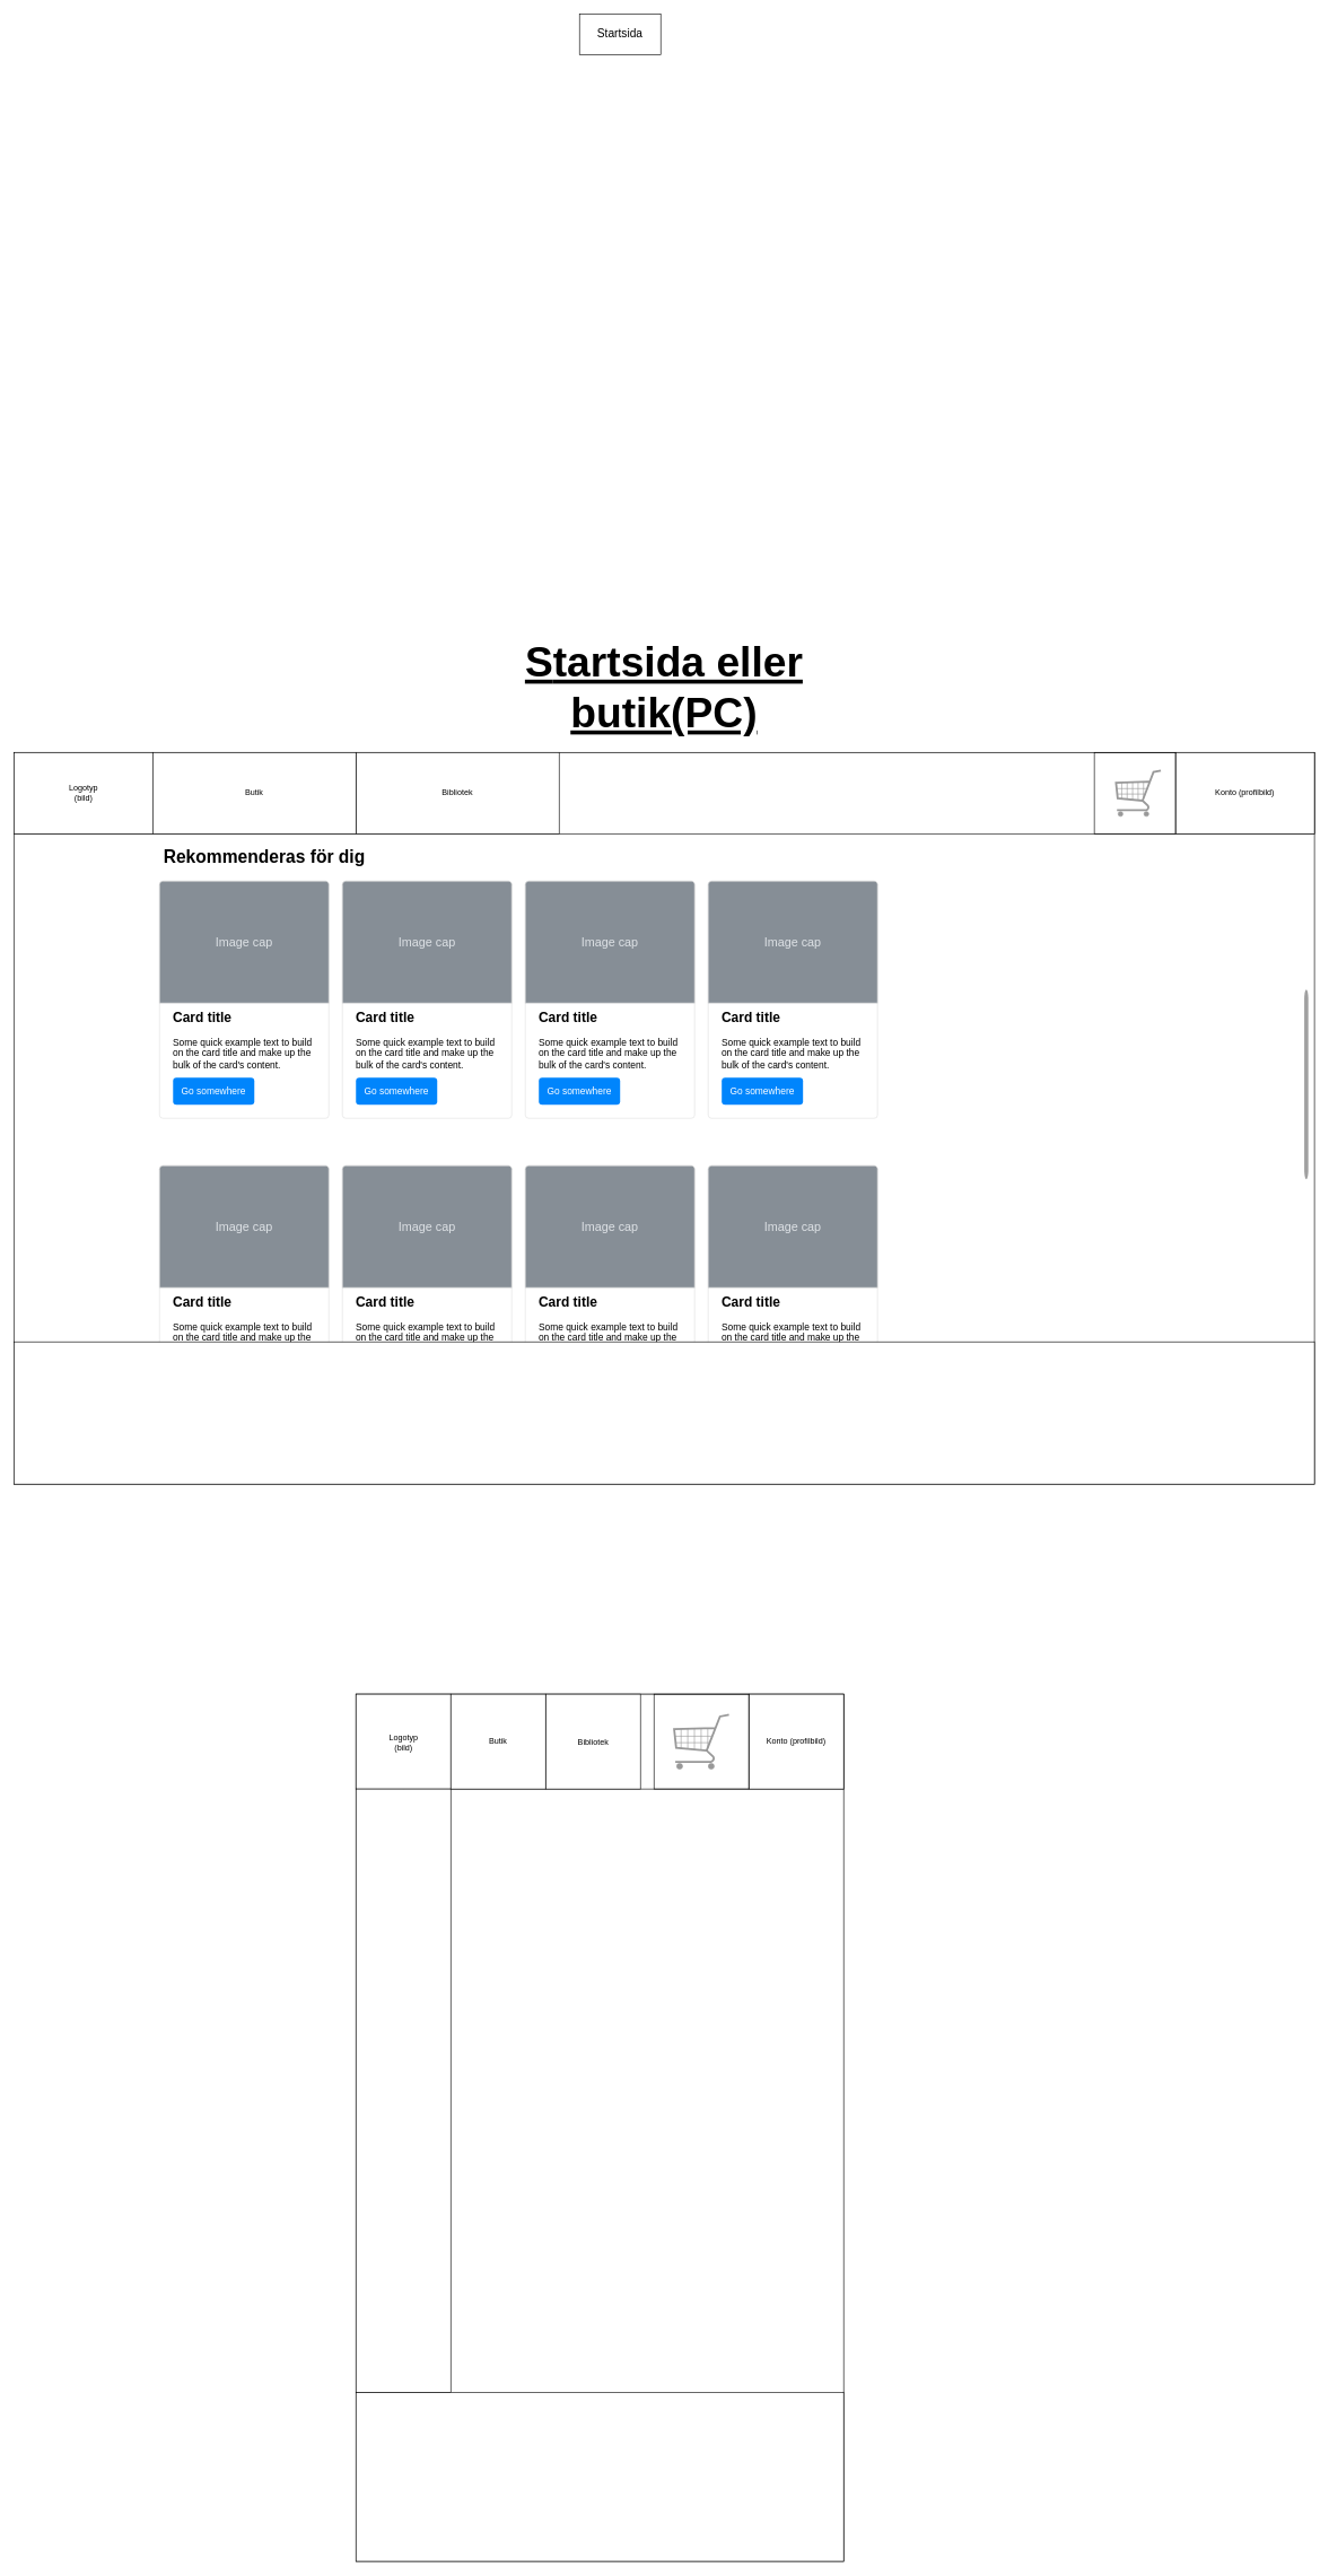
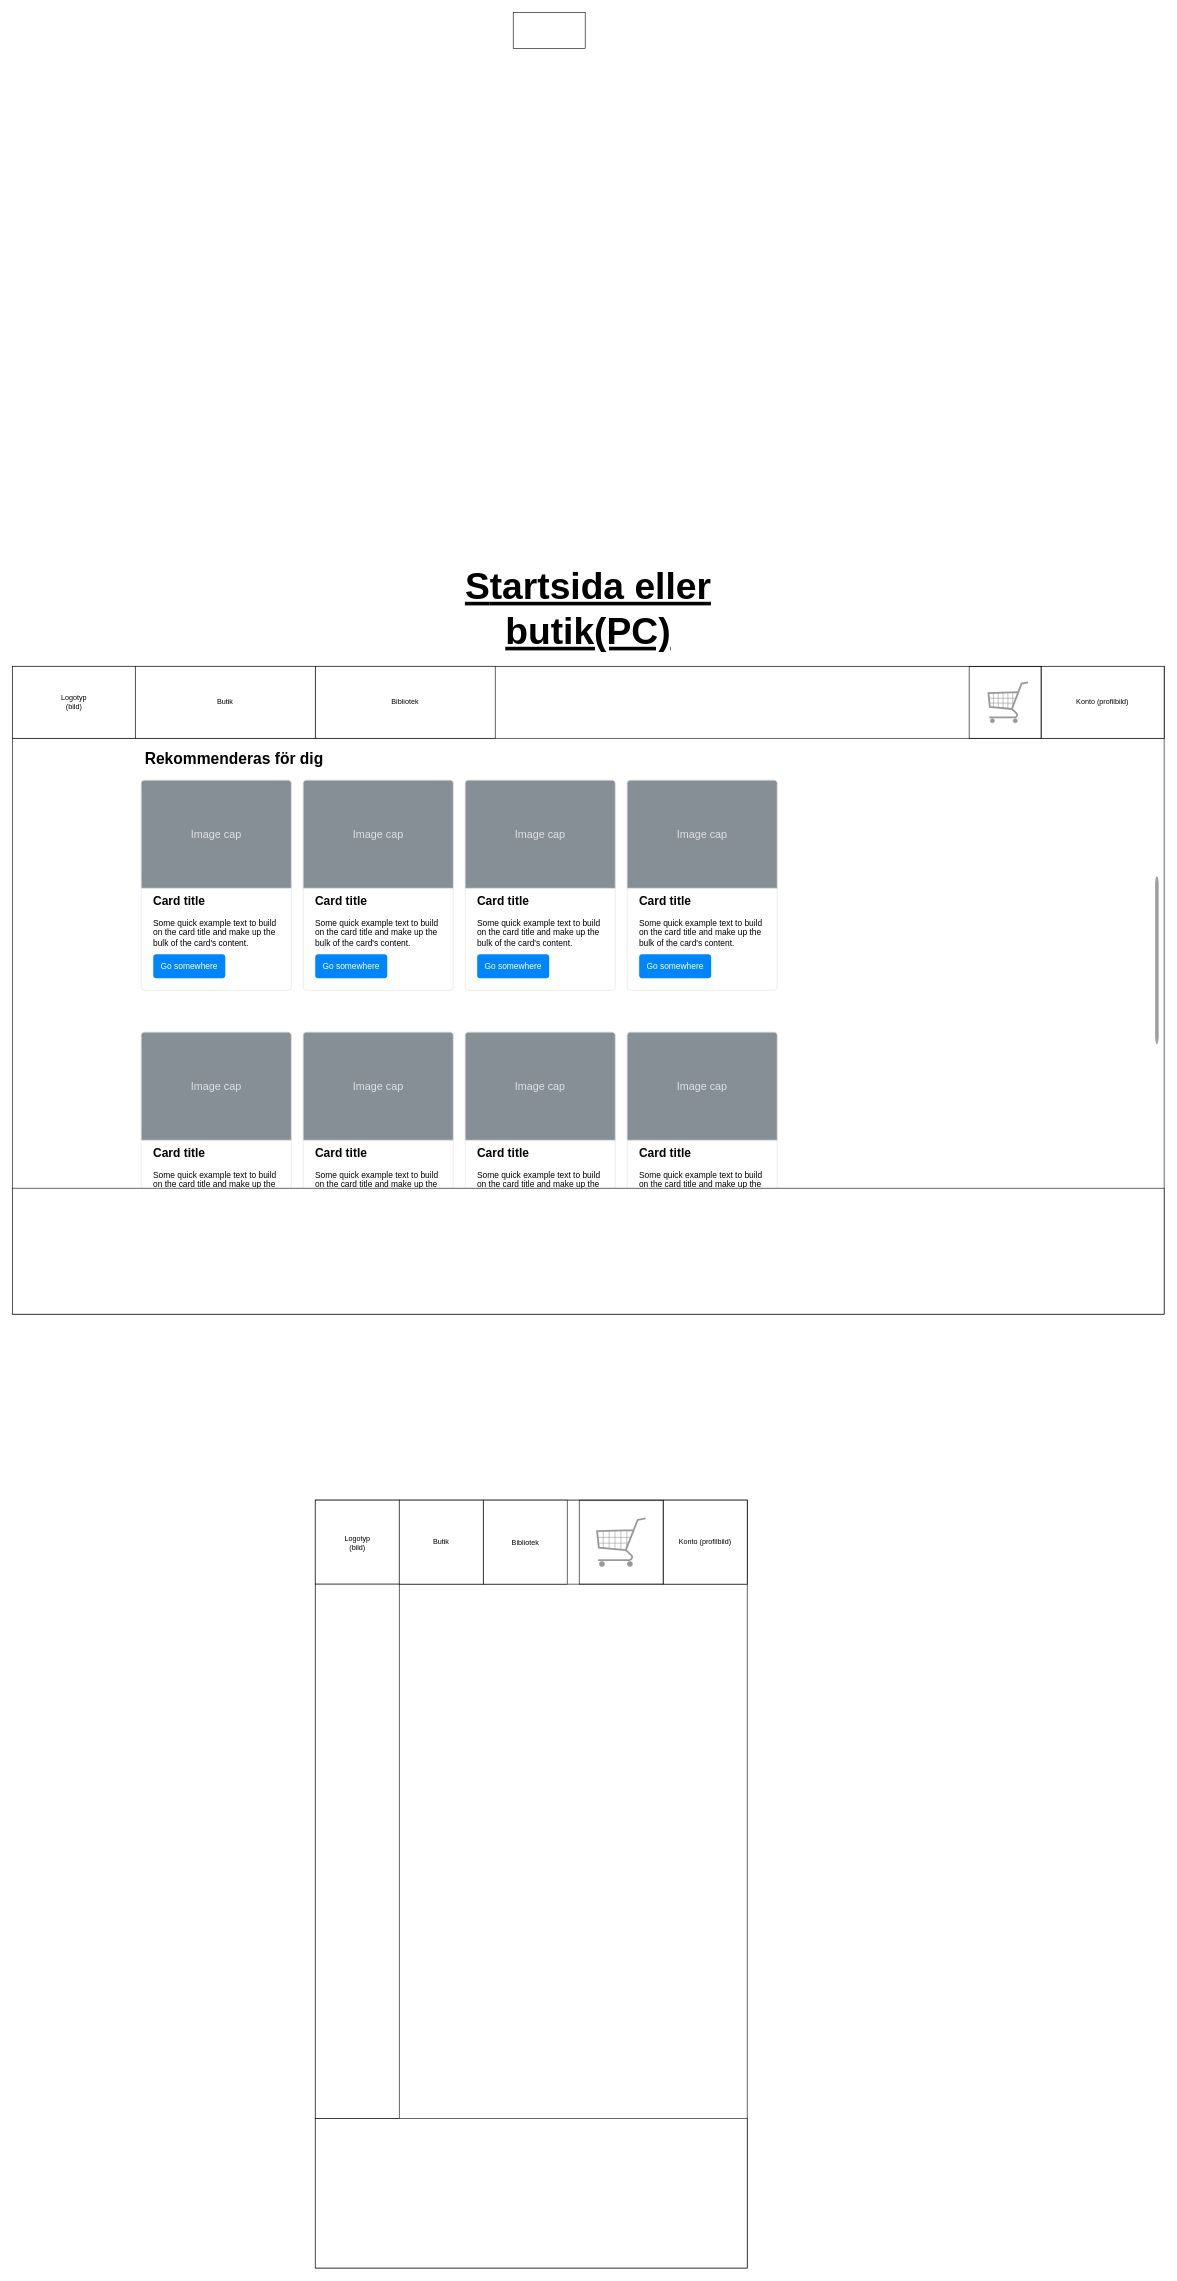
- <mxCell id="5" value="&lt;font style=&quot;font-size: 17px;&quot;&gt;Startsida&lt;/font&gt;" style="text;html=1;align=center;verticalAlign=middle;whiteSpace=wrap;rounded=0;" parent="1" vertex="1"><mxGeometry x="880" y="35" width="70" height="30" as="geometry" /></mxCell>
